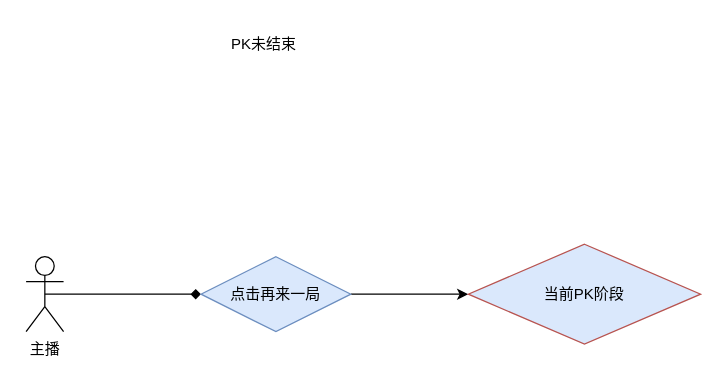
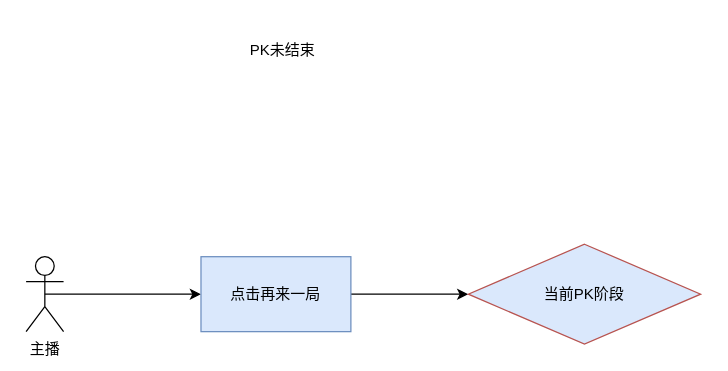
- <mxCell id="4" value="PK未结束" style="text;html=1;align=center;verticalAlign=middle;resizable=0;points=[];autosize=1;strokeColor=none;fillColor=none;" vertex="1" parent="1"><mxGeometry x="170" y="20" width="80" height="30" as="geometry" /></mxCell>
+ <mxCell id="4" value="PK未结束" style="text;html=1;align=center;verticalAlign=middle;resizable=0;points=[];autosize=1;strokeColor=none;fillColor=none;" vertex="1" parent="1"><mxGeometry x="185" y="25" width="80" height="30" as="geometry" /></mxCell>
- <mxCell id="2" style="edgeStyle=orthogonalEdgeStyle;rounded=0;orthogonalLoop=1;jettySize=auto;html=1;exitX=0.5;exitY=0.5;exitDx=0;exitDy=0;exitPerimeter=0;entryX=0;entryY=0.5;entryDx=0;entryDy=0;endArrow=diamond;" edge="1" parent="1" source="3" target="6"><mxGeometry relative="1" as="geometry" /></mxCell>
+ <mxCell id="2" style="edgeStyle=orthogonalEdgeStyle;rounded=0;orthogonalLoop=1;jettySize=auto;html=1;exitX=0.5;exitY=0.5;exitDx=0;exitDy=0;exitPerimeter=0;entryX=0;entryY=0.5;entryDx=0;entryDy=0;" edge="1" parent="1" source="3" target="6"><mxGeometry relative="1" as="geometry" /></mxCell>
- <mxCell id="6" value="点击再来一局" style="rhombus;whiteSpace=wrap;html=1;fillColor=#dae8fc;strokeColor=#6c8ebf;" vertex="1" parent="1"><mxGeometry x="160" y="205" width="120" height="60" as="geometry" /></mxCell>
+ <mxCell id="6" value="点击再来一局" style="rounded=0;whiteSpace=wrap;html=1;fillColor=#dae8fc;strokeColor=#6c8ebf;" vertex="1" parent="1"><mxGeometry x="160" y="205" width="120" height="60" as="geometry" /></mxCell>
